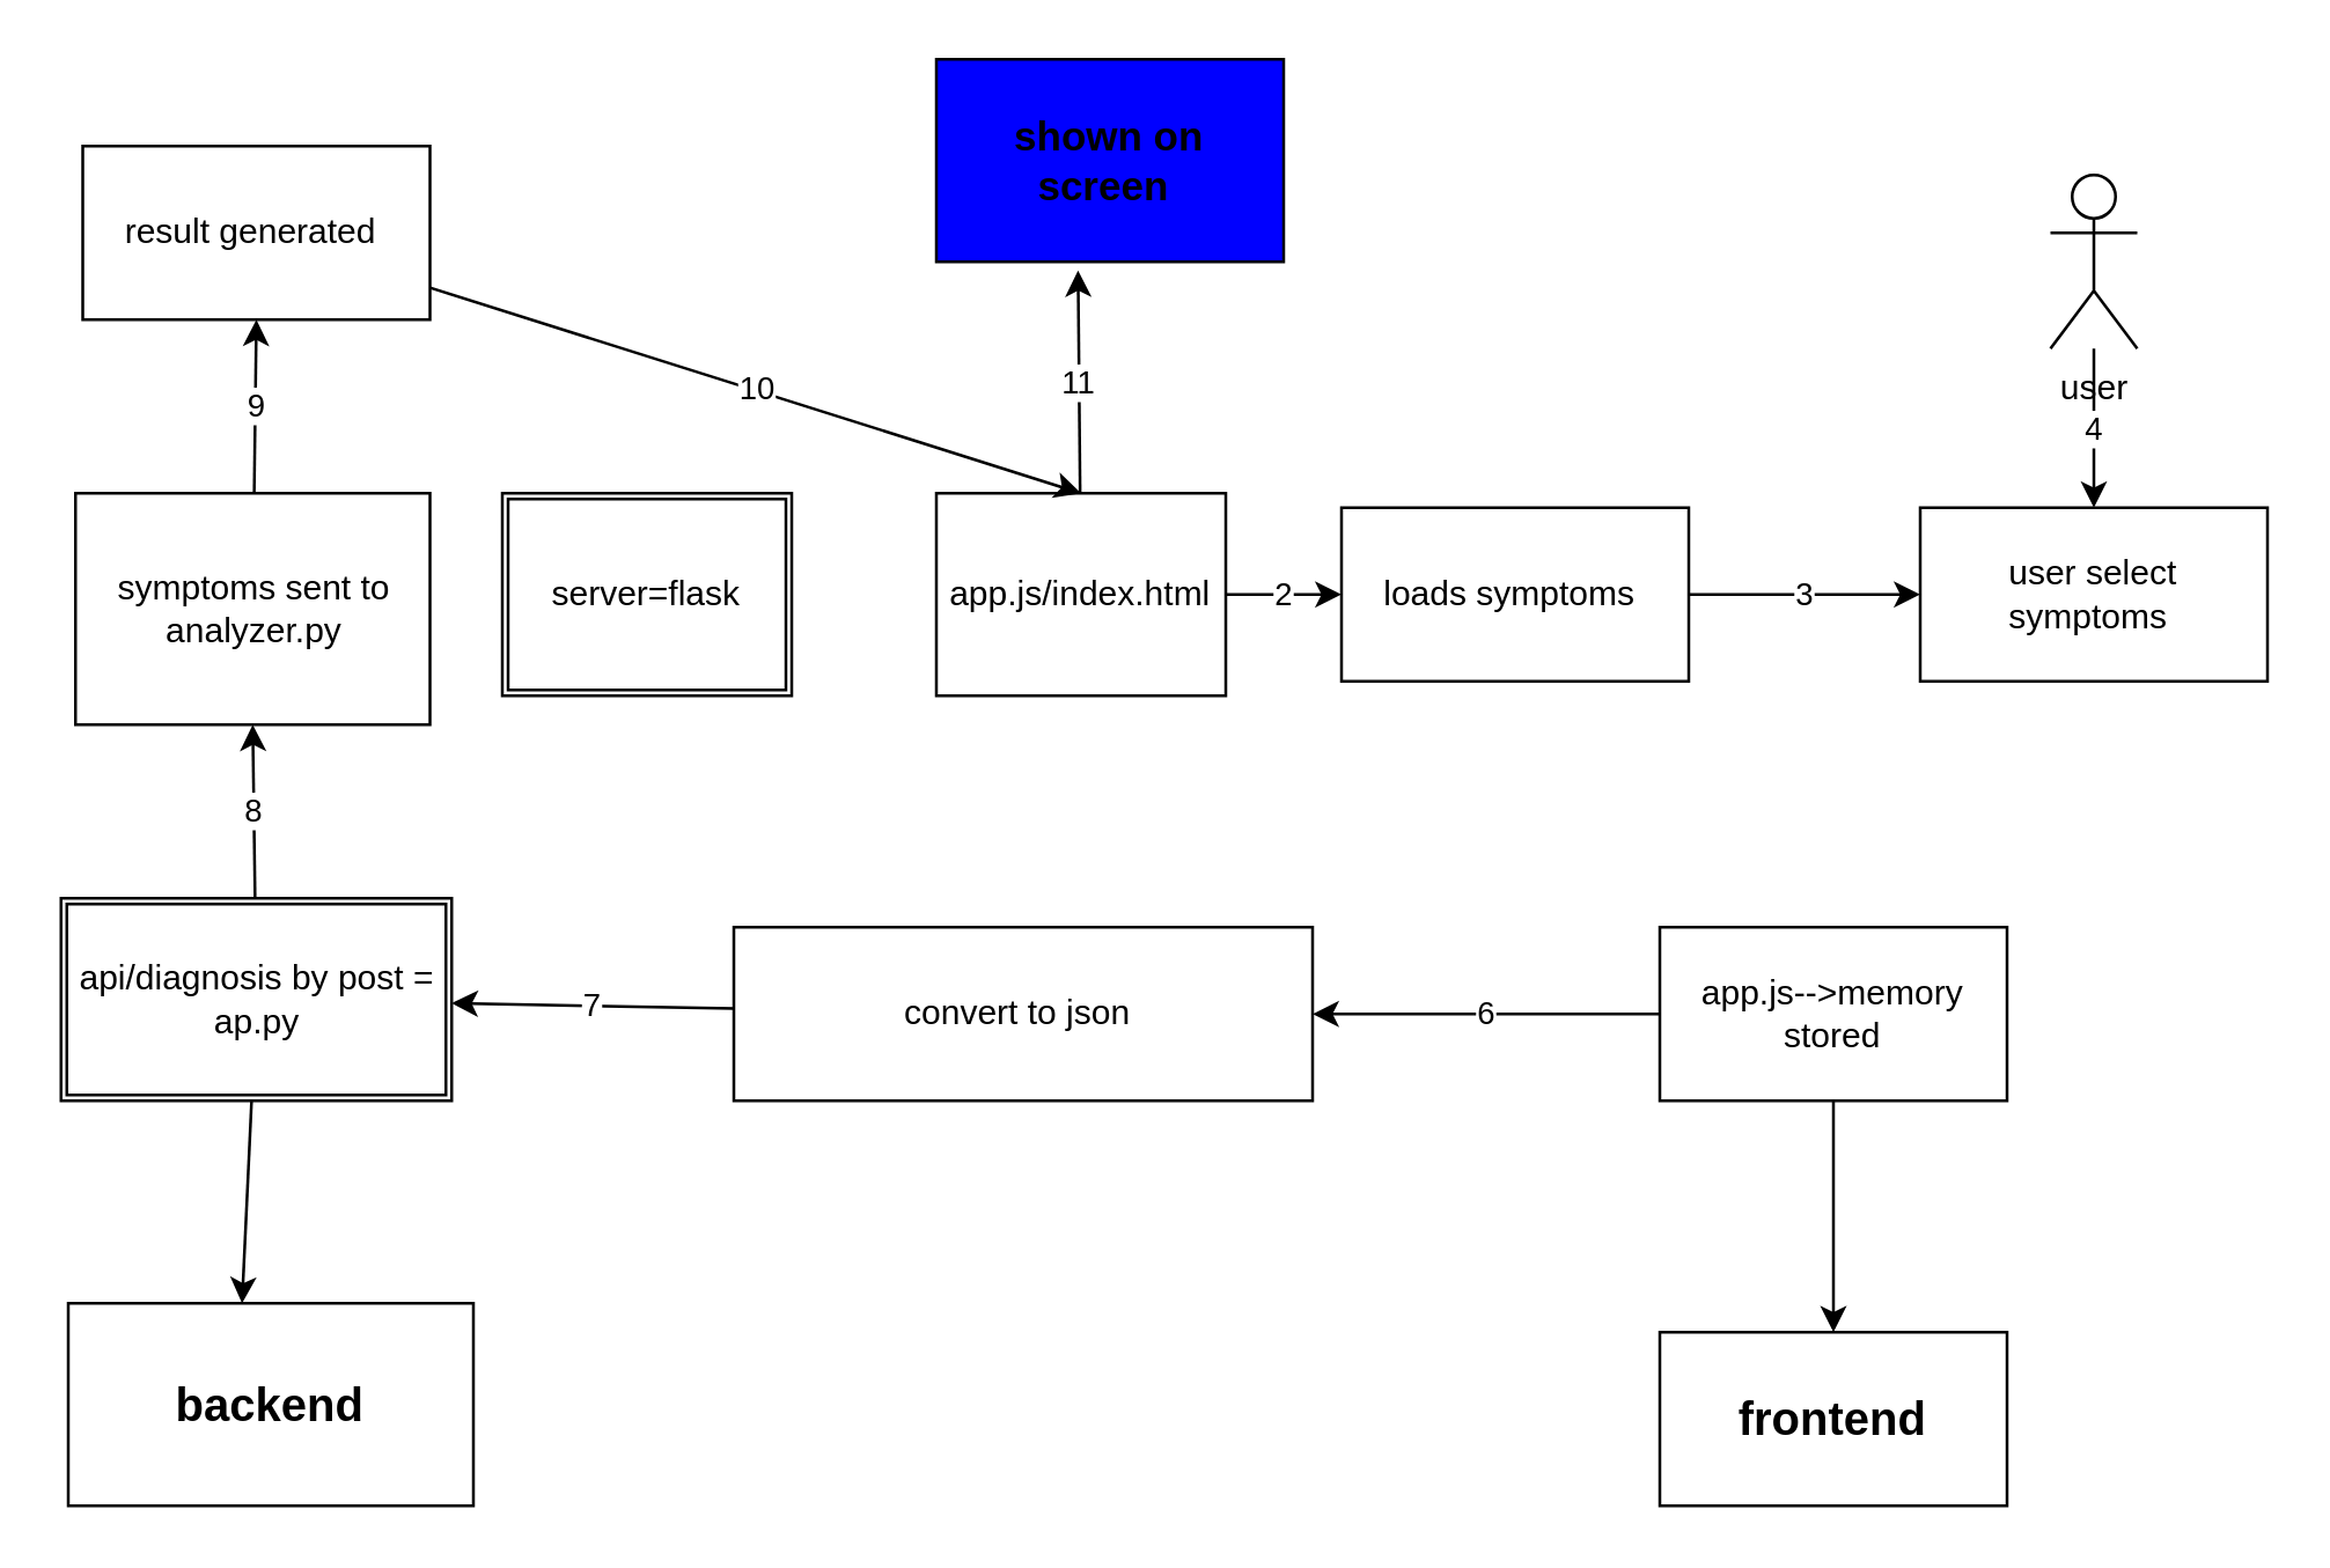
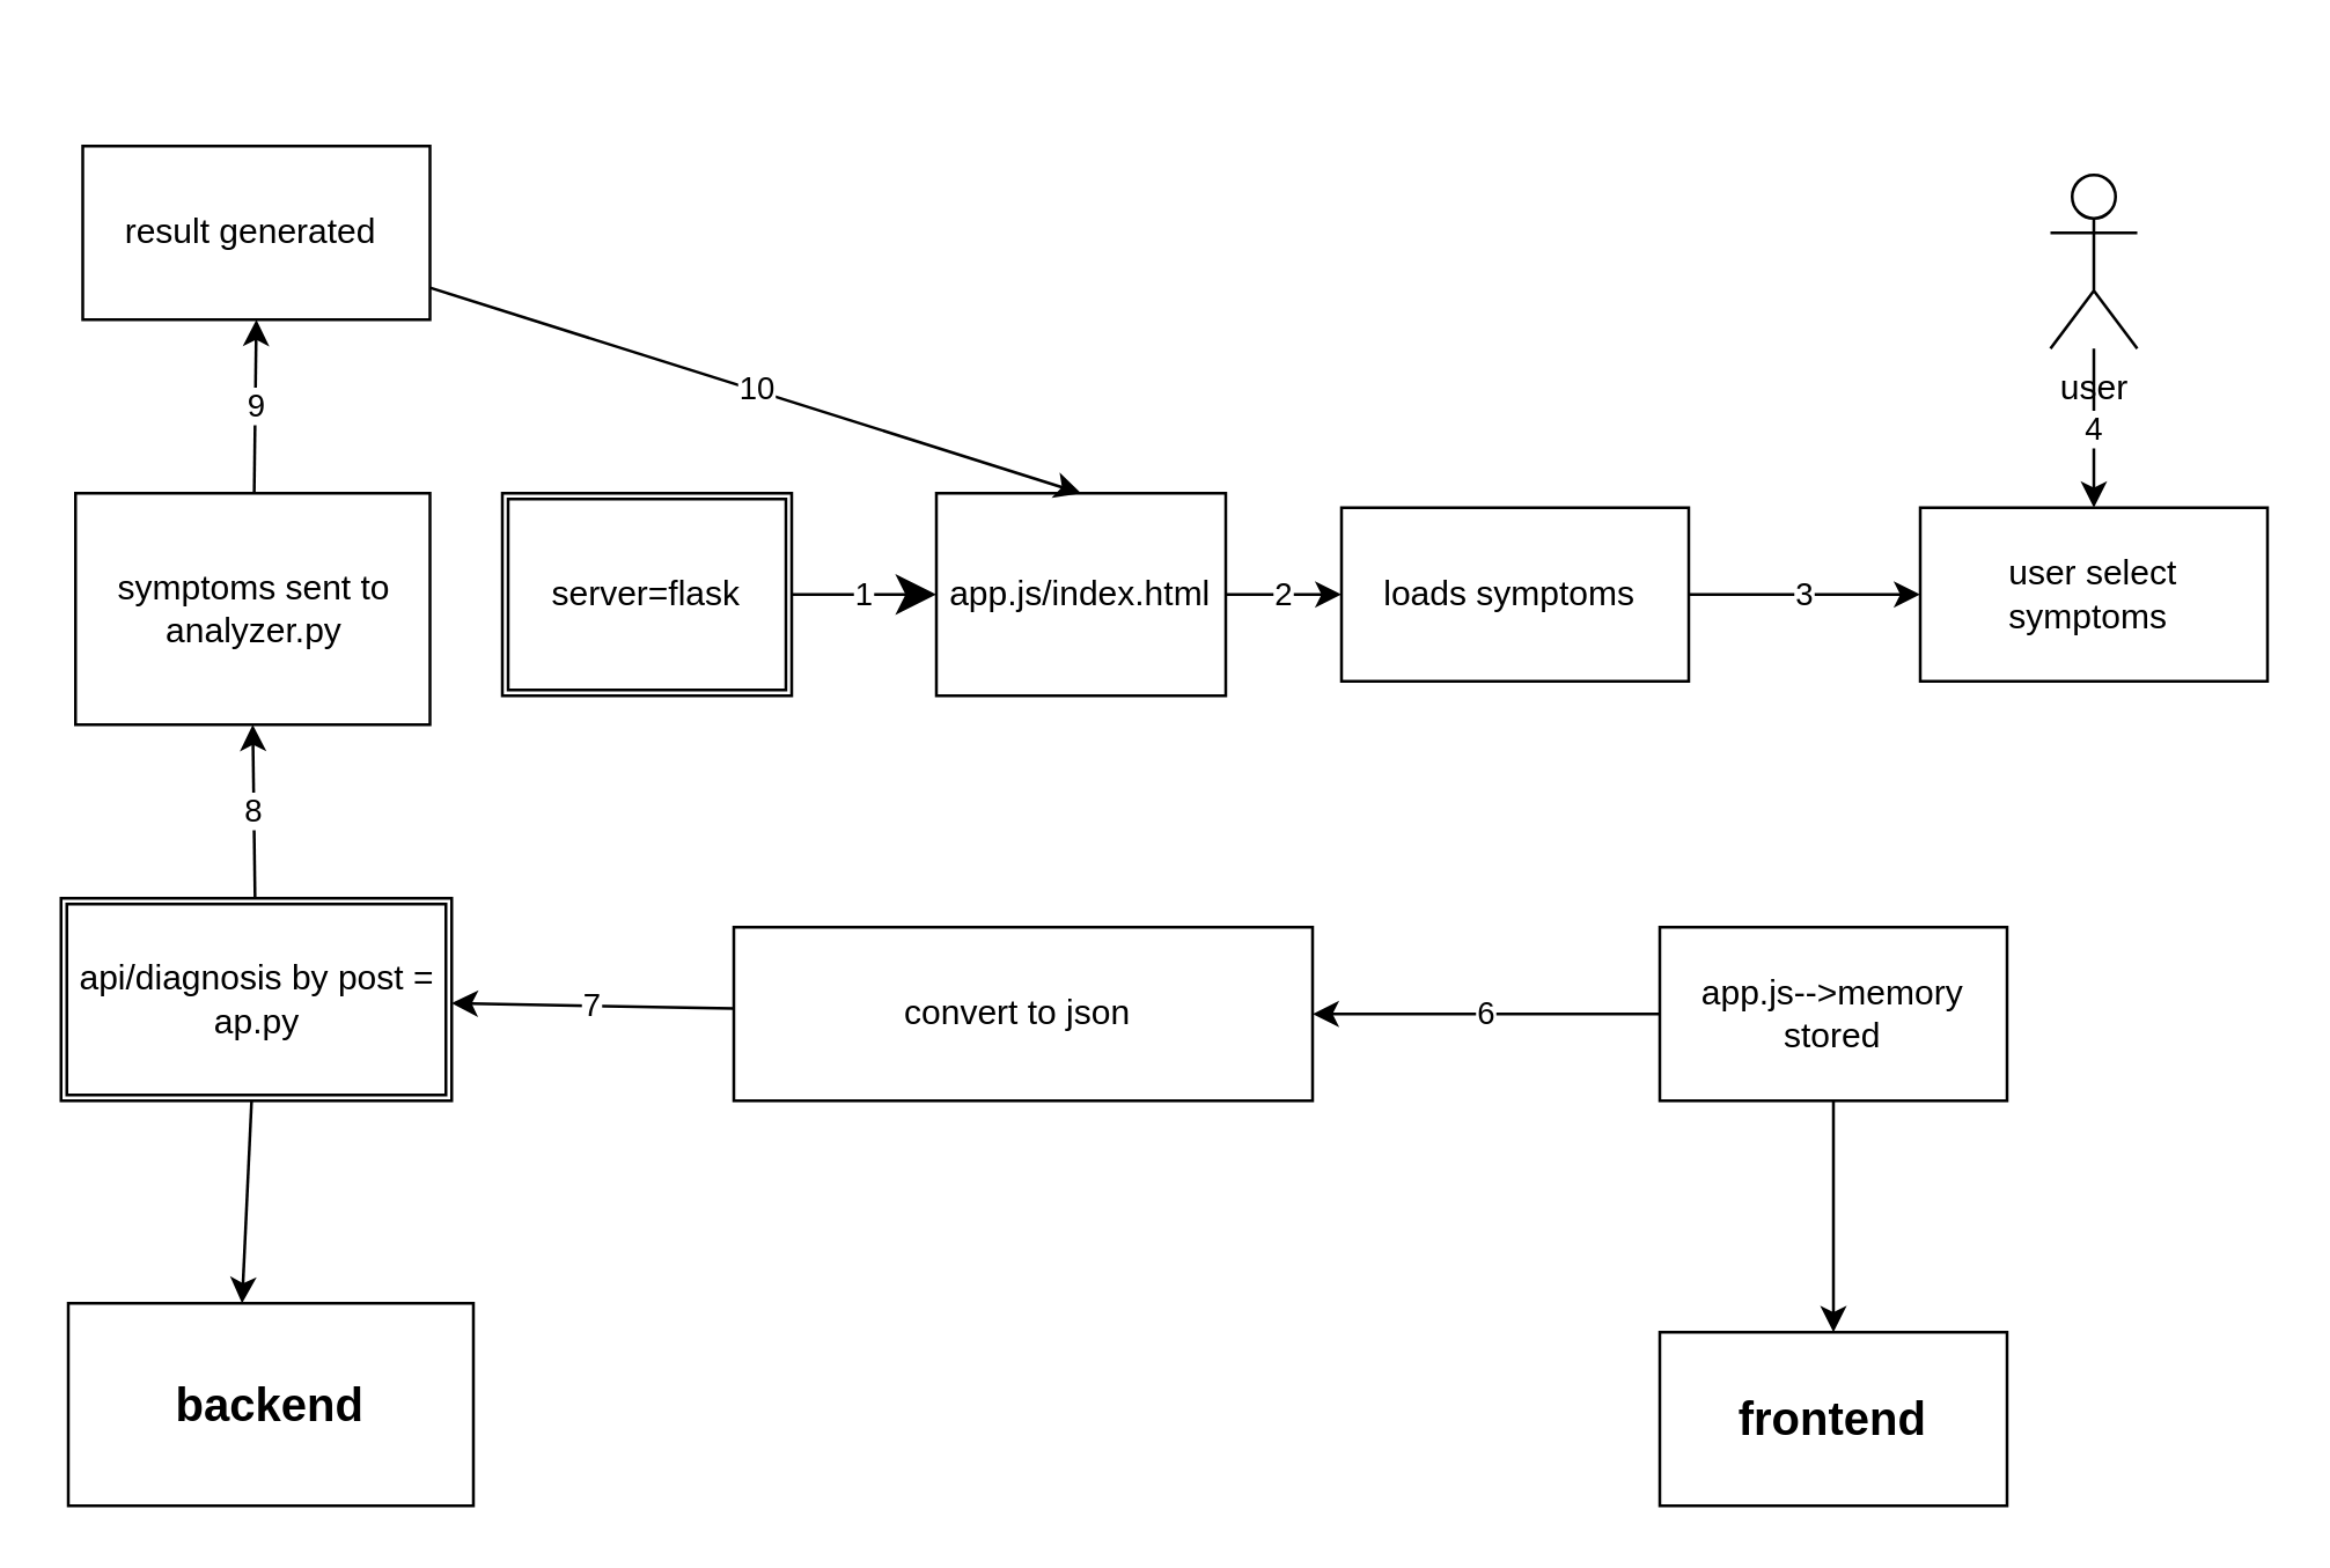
- <mxCell id="21" value="&lt;b&gt;&lt;font style=&quot;font-size: 14px;&quot;&gt;shown on screen&amp;nbsp;&lt;/font&gt;&lt;/b&gt;" style="whiteSpace=wrap;html=1;rounded=0;fillColor=#0000FF;" parent="1" vertex="1"><mxGeometry x="323" y="20" width="120" height="70" as="geometry" /></mxCell>
- <mxCell id="5" value="11" style="edgeStyle=none;html=1;entryX=0.408;entryY=1.043;entryDx=0;entryDy=0;entryPerimeter=0;" parent="1" source="6" target="21" edge="1"><mxGeometry relative="1" as="geometry"><mxPoint x="373" y="100" as="targetPoint" /></mxGeometry></mxCell>
+ <mxCell id="2" value="1" style="edgeStyle=none;html=1;endSize=11;" parent="1" source="3" target="6" edge="1"><mxGeometry relative="1" as="geometry" /></mxCell>
